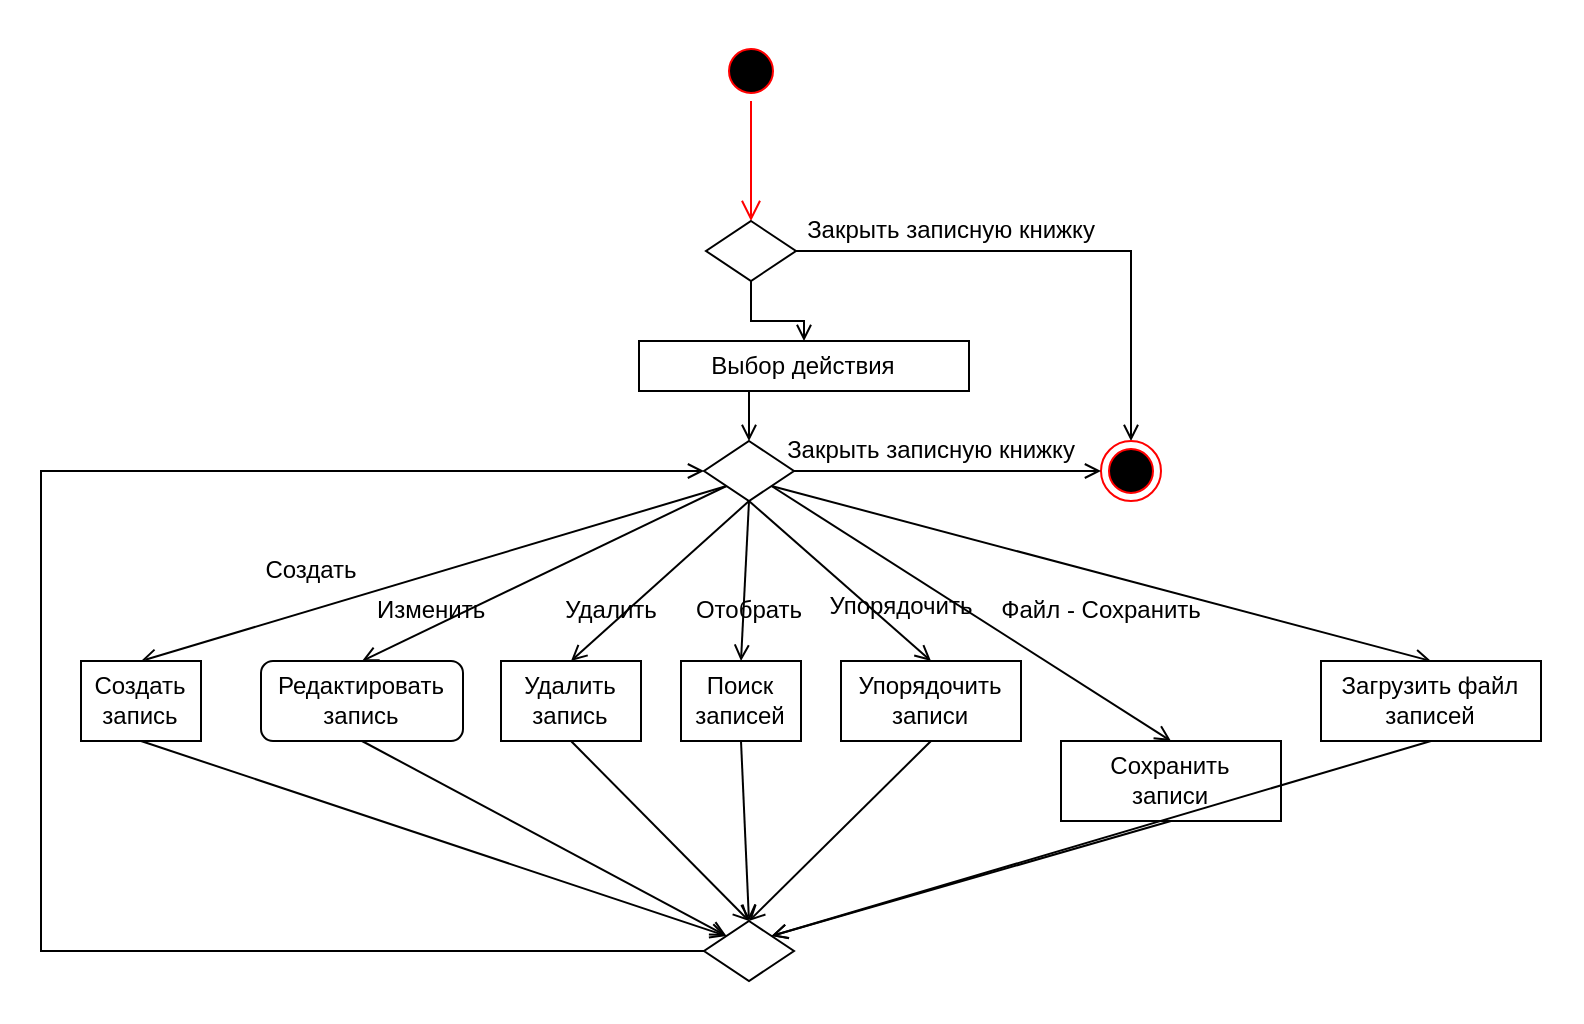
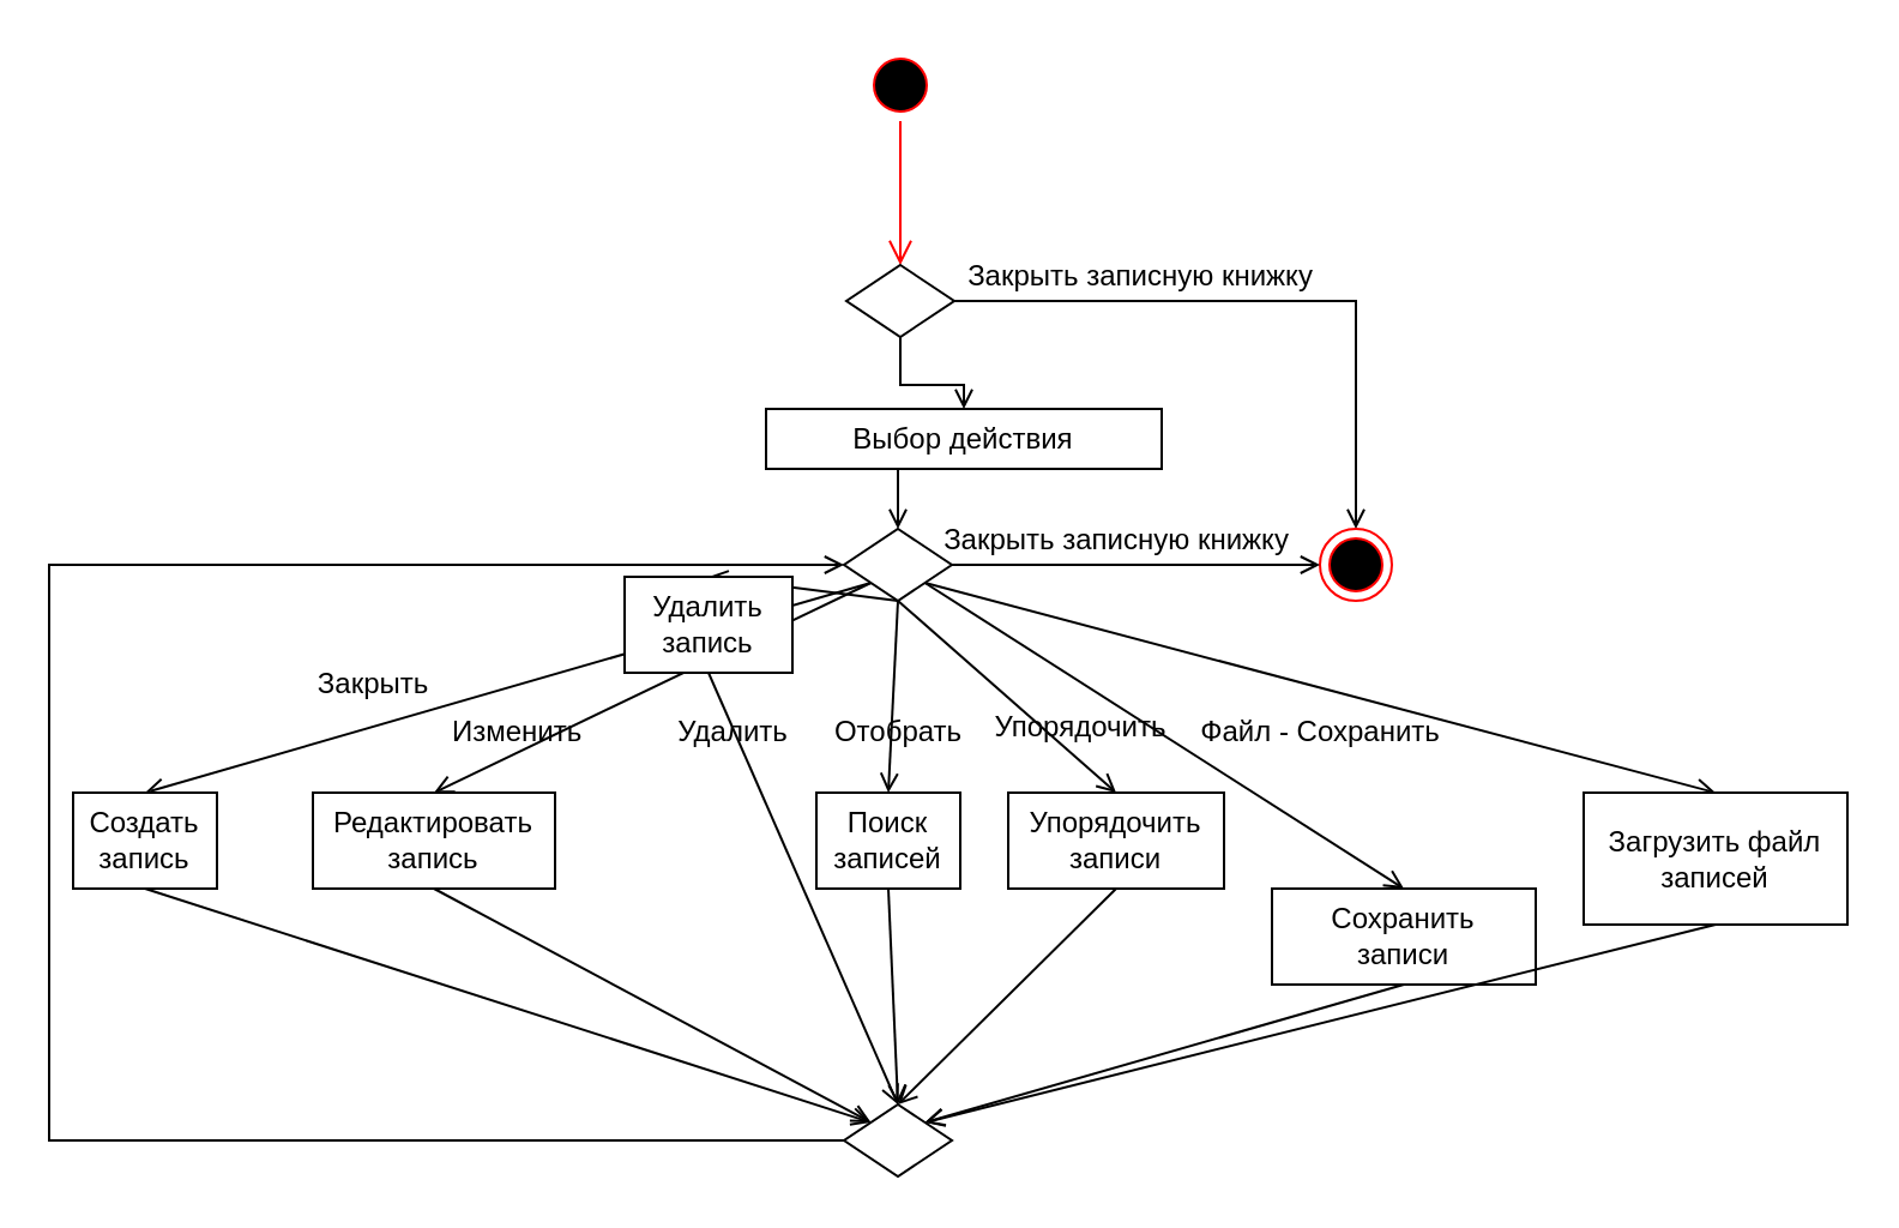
- <mxCell id="37" value="Создать" style="text;html=1;align=center;verticalAlign=middle;resizable=0;points=[];autosize=1;strokeColor=none;fillColor=none;" vertex="1" parent="1"><mxGeometry x="120" y="270" width="70" height="30" as="geometry" /></mxCell>
+ <mxCell id="37" value="Закрыть" style="text;html=1;align=center;verticalAlign=middle;resizable=0;points=[];autosize=1;strokeColor=none;fillColor=none;" vertex="1" parent="1"><mxGeometry x="120" y="270" width="70" height="30" as="geometry" /></mxCell>
- <mxCell id="22" value="Создать запись" style="html=1;whiteSpace=wrap;" vertex="1" parent="1"><mxGeometry x="40" y="330" width="60" height="40" as="geometry" /></mxCell>
+ <mxCell id="22" value="Создать запись" style="html=1;whiteSpace=wrap;" vertex="1" parent="1"><mxGeometry x="30" y="330" width="60" height="40" as="geometry" /></mxCell>
- <mxCell id="24" value="Редактировать запись" style="html=1;whiteSpace=wrap;rounded=1;" vertex="1" parent="1"><mxGeometry x="130" y="330" width="101" height="40" as="geometry" /></mxCell>
+ <mxCell id="24" value="Редактировать запись" style="html=1;whiteSpace=wrap;" vertex="1" parent="1"><mxGeometry x="130" y="330" width="101" height="40" as="geometry" /></mxCell>
- <mxCell id="26" value="Удалить запись" style="html=1;whiteSpace=wrap;" vertex="1" parent="1"><mxGeometry x="250" y="330" width="70" height="40" as="geometry" /></mxCell>
+ <mxCell id="26" value="Удалить запись" style="html=1;whiteSpace=wrap;" vertex="1" parent="1"><mxGeometry x="260" y="240" width="70" height="40" as="geometry" /></mxCell>
- <mxCell id="34" value="Загрузить файл&lt;div&gt;записей&lt;/div&gt;" style="html=1;whiteSpace=wrap;" vertex="1" parent="1"><mxGeometry x="660" y="330" width="110" height="40" as="geometry" /></mxCell>
+ <mxCell id="34" value="Загрузить файл&lt;div&gt;записей&lt;/div&gt;" style="html=1;whiteSpace=wrap;" vertex="1" parent="1"><mxGeometry x="660" y="330" width="110" height="55" as="geometry" /></mxCell>
